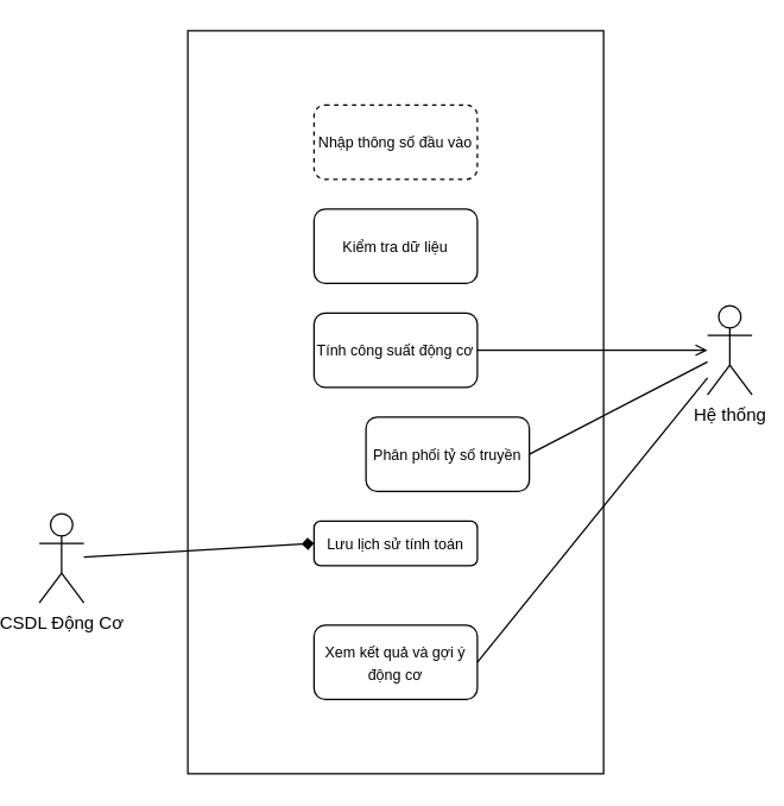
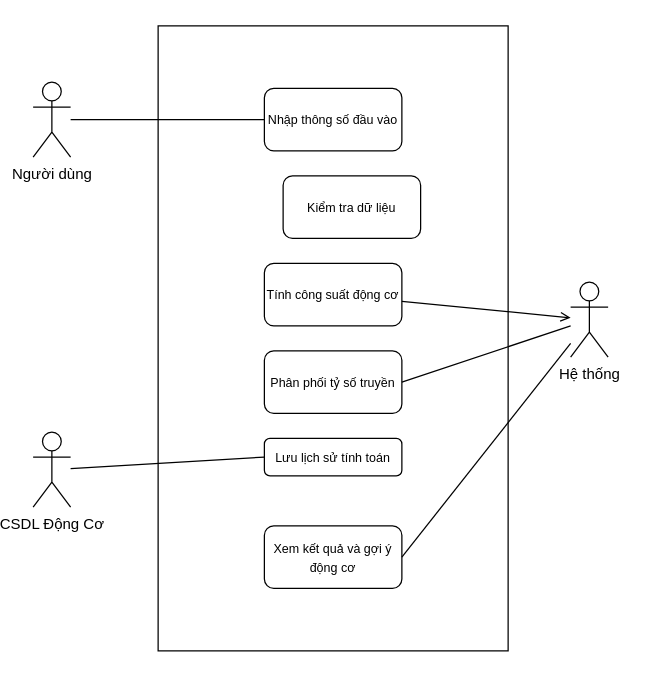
+ <mxCell id="3" value="Người dùng" style="shape=umlActor;verticalLabelPosition=bottom;verticalAlign=top;html=1;outlineConnect=0;" vertex="1" parent="1"><mxGeometry x="20" y="65" width="30" height="60" as="geometry" /></mxCell>
+ <mxCell id="13" value="" style="endArrow=none;html=1;rounded=0;entryX=0;entryY=0.5;entryDx=0;entryDy=0;" edge="1" parent="1" source="3" target="6"><mxGeometry width="50" height="50" relative="1" as="geometry"><mxPoint x="180" y="180" as="sourcePoint" /><mxPoint x="230" y="130" as="targetPoint" /></mxGeometry></mxCell>
- <mxCell id="6" value="&lt;font style=&quot;font-size: 10px;&quot;&gt;Nhập thông số đầu vào&lt;/font&gt;" style="rounded=1;whiteSpace=wrap;html=1;dashed=1;" vertex="1" parent="1"><mxGeometry x="205" y="70" width="110" height="50" as="geometry" /></mxCell>
+ <mxCell id="6" value="&lt;font style=&quot;font-size: 10px;&quot;&gt;Nhập thông số đầu vào&lt;/font&gt;" style="rounded=1;whiteSpace=wrap;html=1;" vertex="1" parent="1"><mxGeometry x="205" y="70" width="110" height="50" as="geometry" /></mxCell>
- <mxCell id="7" value="&lt;font style=&quot;font-size: 10px;&quot;&gt;Kiểm tra dữ liệu&lt;/font&gt;" style="rounded=1;whiteSpace=wrap;html=1;" vertex="1" parent="1"><mxGeometry x="205" y="140" width="110" height="50" as="geometry" /></mxCell>
+ <mxCell id="7" value="&lt;font style=&quot;font-size: 10px;&quot;&gt;Kiểm tra dữ liệu&lt;/font&gt;" style="rounded=1;whiteSpace=wrap;html=1;" vertex="1" parent="1"><mxGeometry x="220" y="140" width="110" height="50" as="geometry" /></mxCell>
- <mxCell id="4" value="Hệ thống" style="shape=umlActor;verticalLabelPosition=bottom;verticalAlign=top;html=1;outlineConnect=0;" vertex="1" parent="1"><mxGeometry x="470" y="205" width="30" height="60" as="geometry" /></mxCell>
+ <mxCell id="4" value="Hệ thống" style="shape=umlActor;verticalLabelPosition=bottom;verticalAlign=top;html=1;outlineConnect=0;" vertex="1" parent="1"><mxGeometry x="450" y="225" width="30" height="60" as="geometry" /></mxCell>
- <mxCell id="9" value="&lt;font style=&quot;font-size: 10px;&quot;&gt;Phân phối tỷ số truyền&lt;/font&gt;" style="rounded=1;whiteSpace=wrap;html=1;" vertex="1" parent="1"><mxGeometry x="240" y="280" width="110" height="50" as="geometry" /></mxCell>
+ <mxCell id="9" value="&lt;font style=&quot;font-size: 10px;&quot;&gt;Phân phối tỷ số truyền&lt;/font&gt;" style="rounded=1;whiteSpace=wrap;html=1;" vertex="1" parent="1"><mxGeometry x="205" y="280" width="110" height="50" as="geometry" /></mxCell>
- <mxCell id="12" value="" style="endArrow=diamond;html=1;rounded=0;entryX=0;entryY=0.5;entryDx=0;entryDy=0;" edge="1" parent="1" source="5" target="11"><mxGeometry width="50" height="50" relative="1" as="geometry"><mxPoint x="180" y="340" as="sourcePoint" /><mxPoint x="230" y="290" as="targetPoint" /></mxGeometry></mxCell>
+ <mxCell id="12" value="" style="endArrow=none;html=1;rounded=0;entryX=0;entryY=0.5;entryDx=0;entryDy=0;" edge="1" parent="1" source="5" target="11"><mxGeometry width="50" height="50" relative="1" as="geometry"><mxPoint x="180" y="340" as="sourcePoint" /><mxPoint x="230" y="290" as="targetPoint" /></mxGeometry></mxCell>
